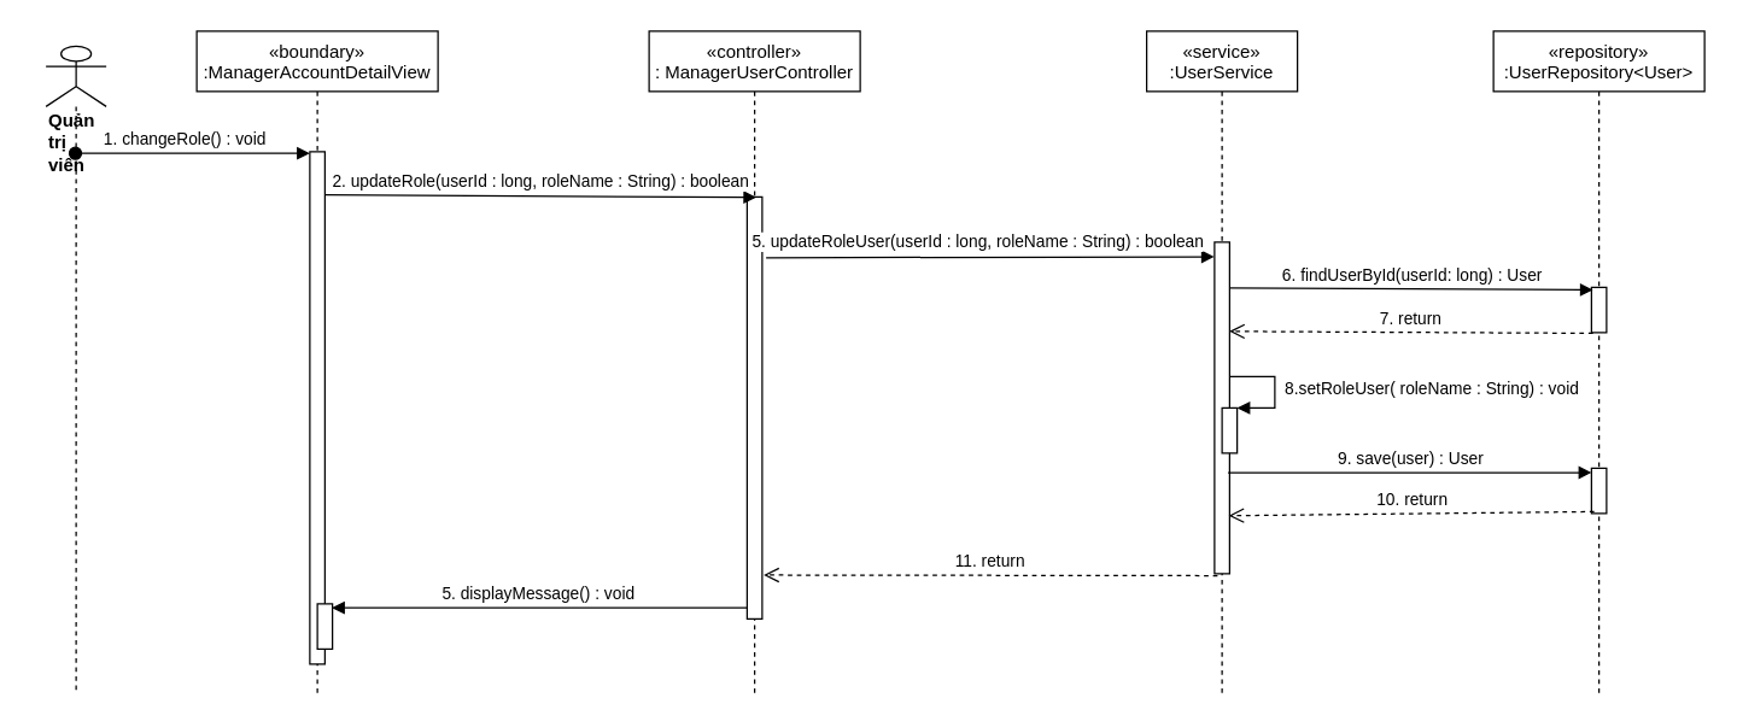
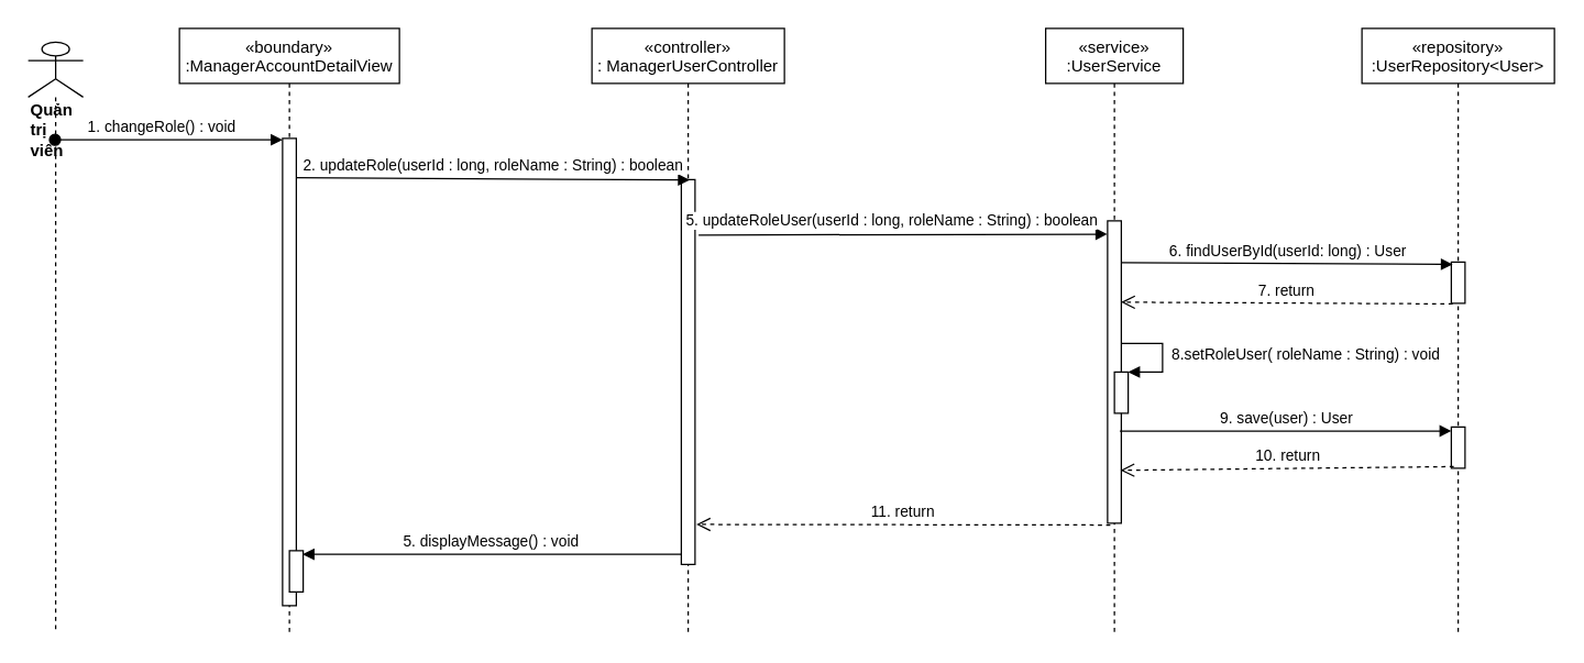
- <mxCell id="4" value="&lt;div&gt;&lt;b&gt;Quản trị viên&lt;/b&gt;&lt;/div&gt;" style="shape=umlLifeline;participant=umlActor;perimeter=lifelinePerimeter;whiteSpace=wrap;html=1;container=1;collapsible=0;recursiveResize=0;verticalAlign=top;spacingTop=36;outlineConnect=0;align=left;size=40;" parent="1" vertex="1"><mxGeometry x="30" y="30" width="40" height="430" as="geometry" /></mxCell>
+ <mxCell id="4" value="&lt;div&gt;&lt;b&gt;Quản trị viên&lt;/b&gt;&lt;/div&gt;" style="shape=umlLifeline;participant=umlActor;perimeter=lifelinePerimeter;whiteSpace=wrap;html=1;container=1;collapsible=0;recursiveResize=0;verticalAlign=top;spacingTop=36;outlineConnect=0;align=left;size=40;" parent="1" vertex="1"><mxGeometry x="20" y="30" width="40" height="430" as="geometry" /></mxCell>
